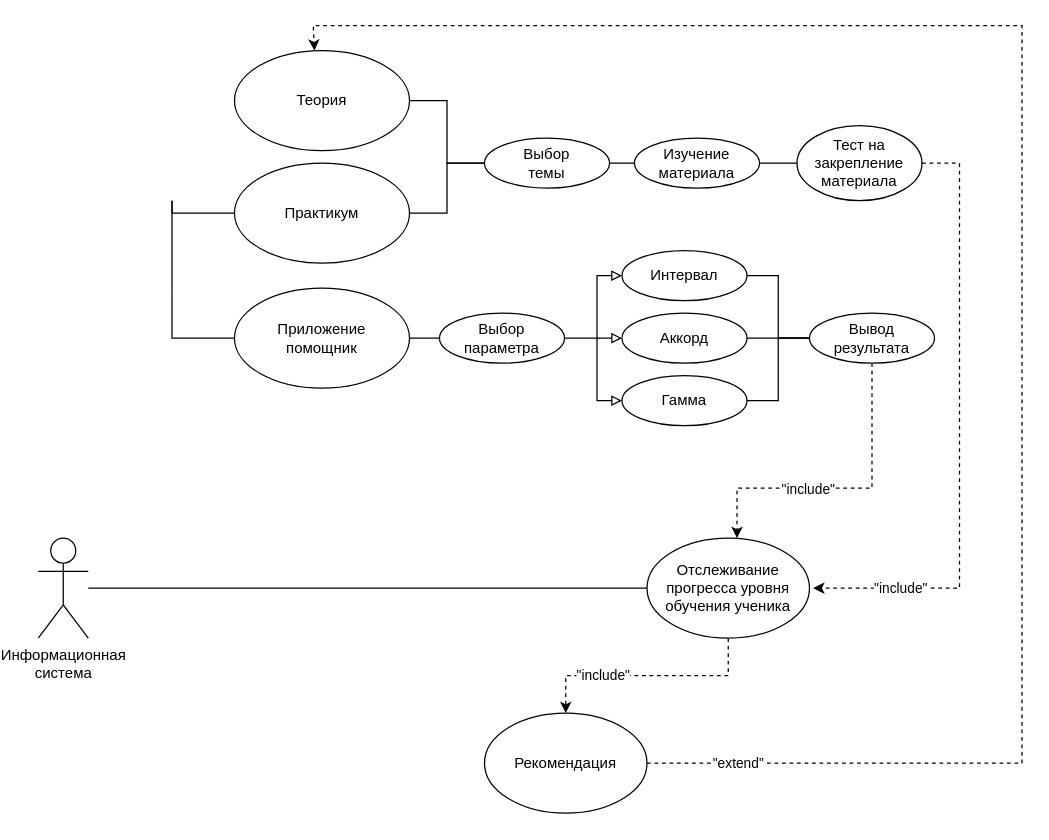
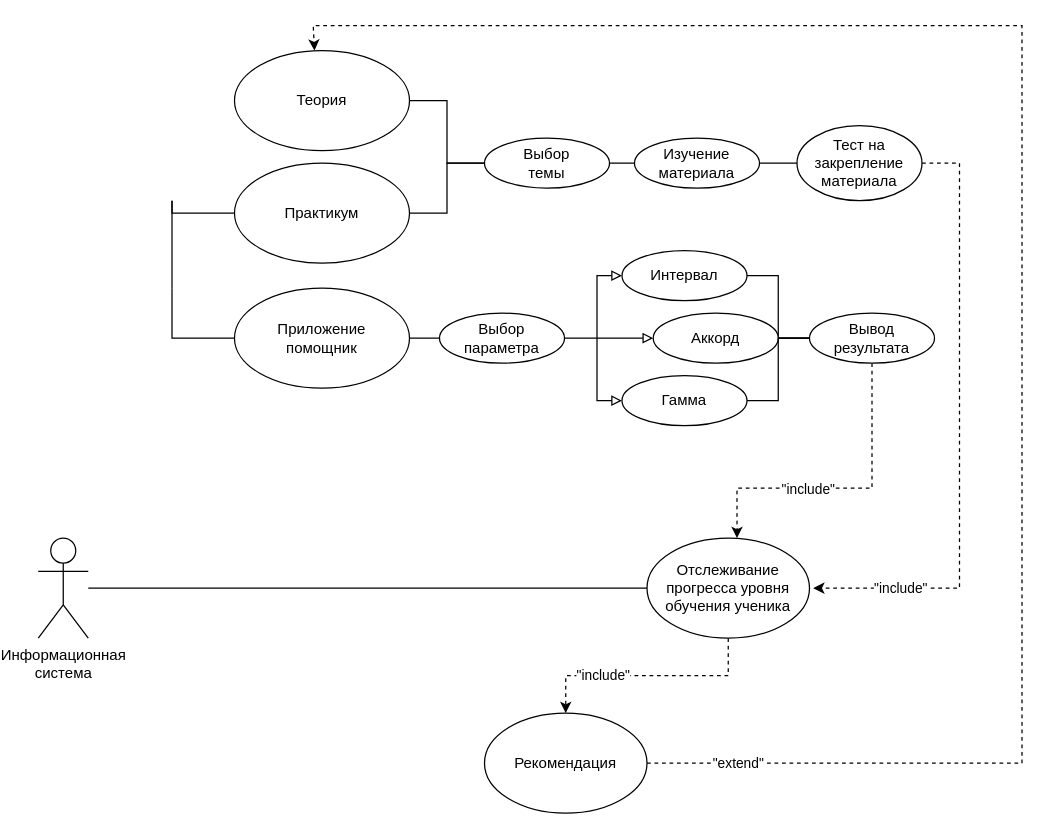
- <mxCell id="22" value="Аккорд" style="ellipse;whiteSpace=wrap;html=1;" vertex="1" parent="1"><mxGeometry x="487" y="250" width="100" height="40" as="geometry" /></mxCell>
+ <mxCell id="22" value="Аккорд" style="ellipse;whiteSpace=wrap;html=1;" vertex="1" parent="1"><mxGeometry x="512" y="250" width="100" height="40" as="geometry" /></mxCell>
